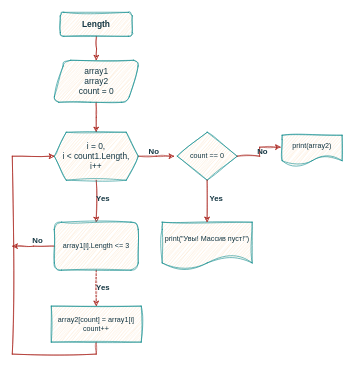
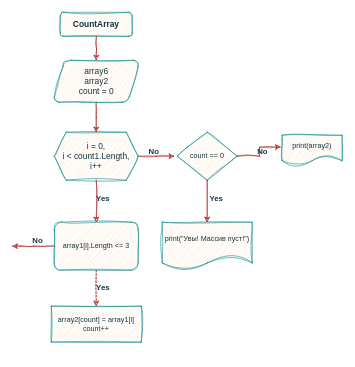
- <mxCell id="3" value="Length" style="rounded=1;whiteSpace=wrap;html=1;fontSize=14;fontStyle=1;labelBackgroundColor=none;fillColor=#FAE5C7;strokeColor=#0F8B8D;fontColor=#143642;sketch=1;curveFitting=1;jiggle=2;" vertex="1" parent="1"><mxGeometry x="100" y="20" width="120" height="40" as="geometry" /></mxCell>
+ <mxCell id="3" value="CountArray" style="rounded=1;whiteSpace=wrap;html=1;fontSize=14;fontStyle=1;labelBackgroundColor=none;fillColor=#FAE5C7;strokeColor=#0F8B8D;fontColor=#143642;sketch=1;curveFitting=1;jiggle=2;" vertex="1" parent="1"><mxGeometry x="100" y="20" width="120" height="40" as="geometry" /></mxCell>
- <mxCell id="5" value="array1&lt;div style=&quot;font-size: 14px;&quot;&gt;array2&lt;/div&gt;&lt;div style=&quot;font-size: 14px;&quot;&gt;count = 0&lt;/div&gt;" style="shape=parallelogram;perimeter=parallelogramPerimeter;whiteSpace=wrap;html=1;fixedSize=1;rounded=1;fontSize=14;labelBackgroundColor=none;fillColor=#FAE5C7;strokeColor=#0F8B8D;fontColor=#143642;sketch=1;curveFitting=1;jiggle=2;" vertex="1" parent="1"><mxGeometry x="87.5" y="100" width="145" height="70" as="geometry" /></mxCell>
+ <mxCell id="5" value="array6&lt;div style=&quot;font-size: 14px;&quot;&gt;array2&lt;/div&gt;&lt;div style=&quot;font-size: 14px;&quot;&gt;count = 0&lt;/div&gt;" style="shape=parallelogram;perimeter=parallelogramPerimeter;whiteSpace=wrap;html=1;fixedSize=1;rounded=1;fontSize=14;labelBackgroundColor=none;fillColor=#FAE5C7;strokeColor=#0F8B8D;fontColor=#143642;sketch=1;curveFitting=1;jiggle=2;" vertex="1" parent="1"><mxGeometry x="87.5" y="100" width="145" height="70" as="geometry" /></mxCell>
- <mxCell id="16" style="edgeStyle=orthogonalEdgeStyle;rounded=0;orthogonalLoop=1;jettySize=auto;html=1;exitX=0.5;exitY=1;exitDx=0;exitDy=0;entryX=0;entryY=0.5;entryDx=0;entryDy=0;labelBackgroundColor=none;strokeColor=#A8201A;fontColor=default;sketch=1;curveFitting=1;jiggle=2;" edge="1" parent="1" source="17" target="10"><mxGeometry relative="1" as="geometry"><mxPoint x="50" y="260" as="targetPoint" /><Array as="points"><mxPoint x="160" y="590" /><mxPoint x="20" y="590" /><mxPoint x="20" y="260" /></Array></mxGeometry></mxCell>
